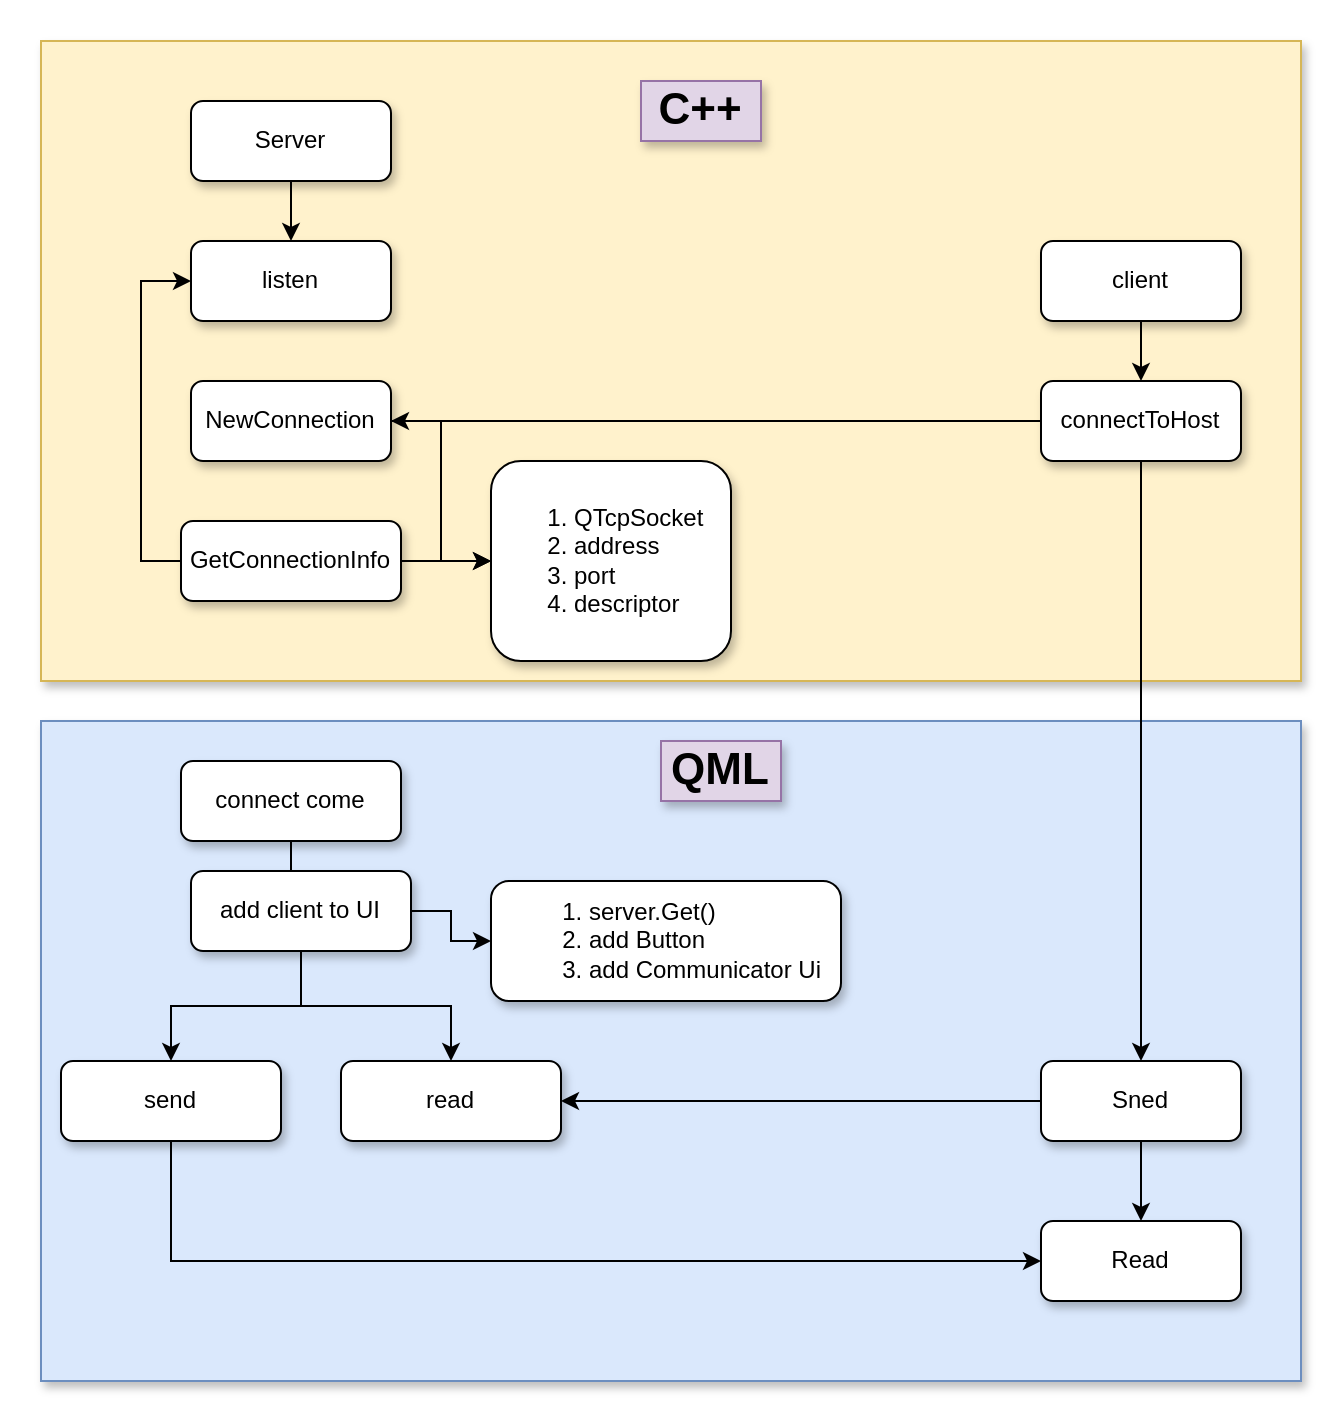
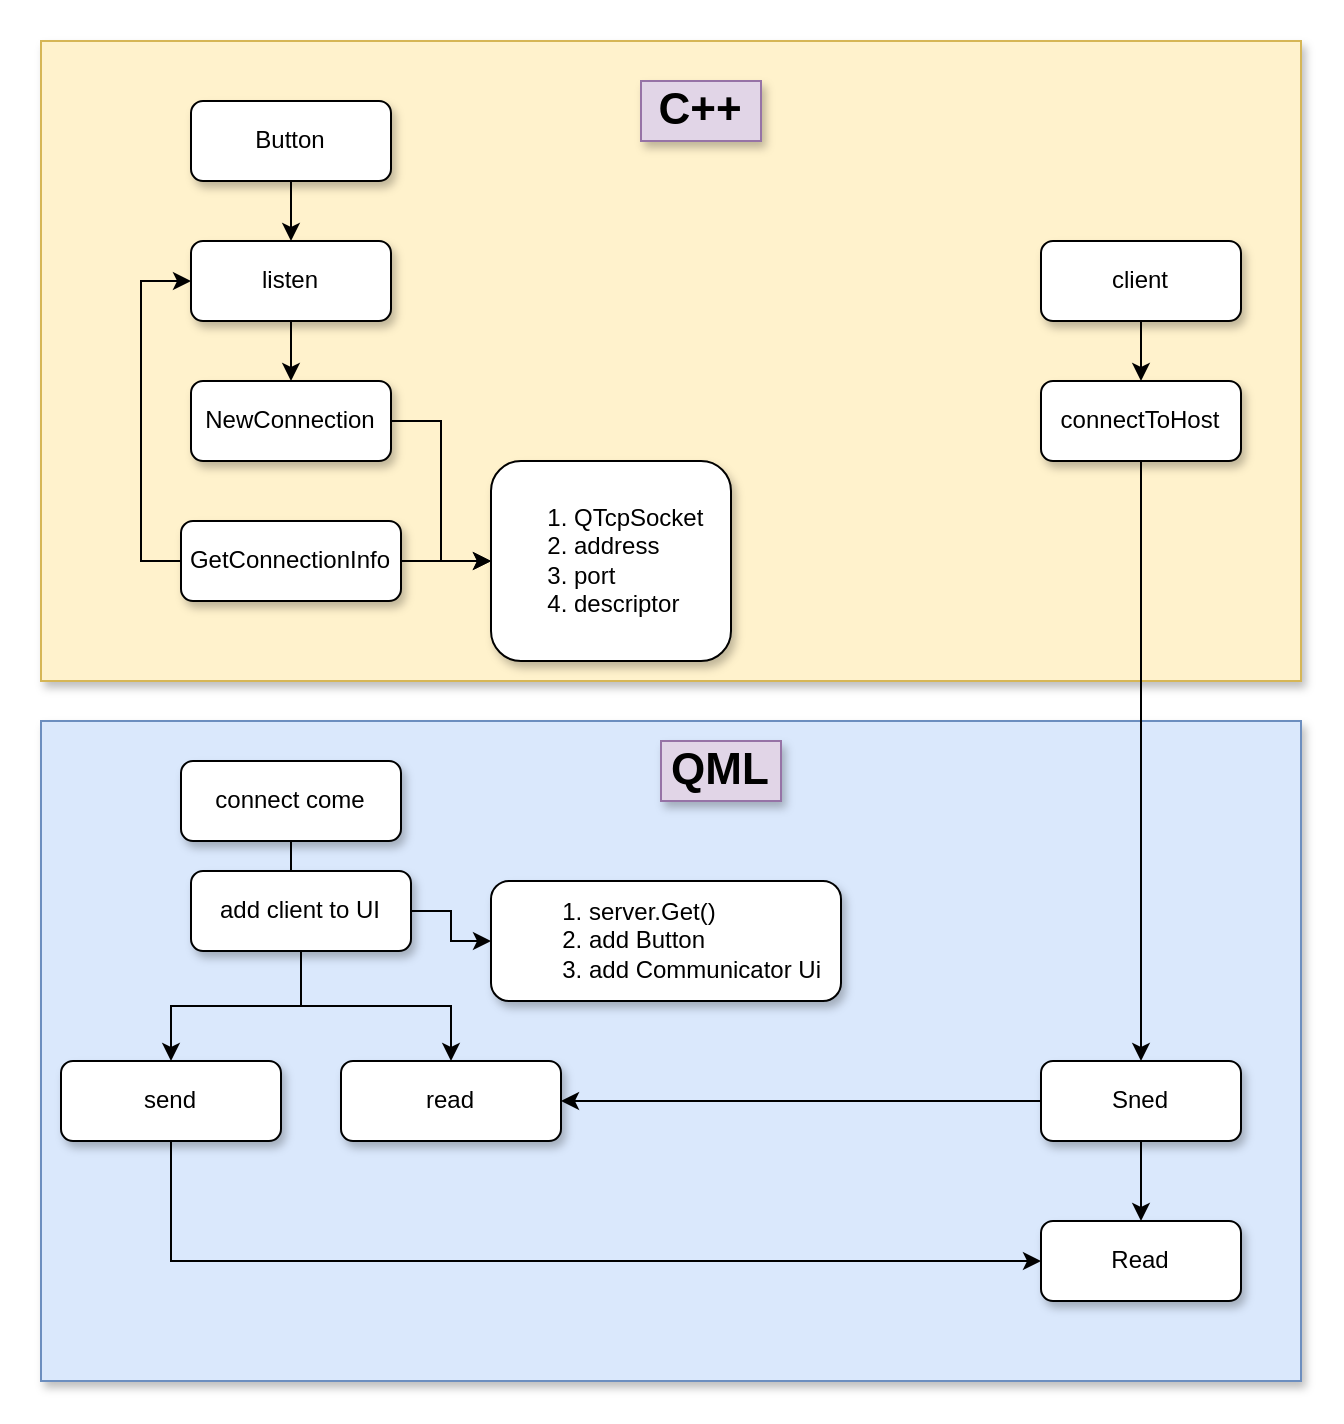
- <mxCell id="5" value="Server" style="rounded=1;whiteSpace=wrap;html=1;glass=0;shadow=1;" vertex="1" parent="1"><mxGeometry x="95" y="50" width="100" height="40" as="geometry" /></mxCell>
+ <mxCell id="5" value="Button" style="rounded=1;whiteSpace=wrap;html=1;glass=0;shadow=1;" vertex="1" parent="1"><mxGeometry x="95" y="50" width="100" height="40" as="geometry" /></mxCell>
+ <mxCell id="6" value="" style="edgeStyle=orthogonalEdgeStyle;rounded=0;orthogonalLoop=1;jettySize=auto;html=1;" edge="1" parent="1" source="7" target="9"><mxGeometry relative="1" as="geometry" /></mxCell>
- <mxCell id="16" style="edgeStyle=orthogonalEdgeStyle;rounded=0;orthogonalLoop=1;jettySize=auto;html=1;exitX=0;exitY=0.5;exitDx=0;exitDy=0;entryX=1;entryY=0.5;entryDx=0;entryDy=0;" edge="1" parent="1" source="18" target="9"><mxGeometry relative="1" as="geometry" /></mxCell>
